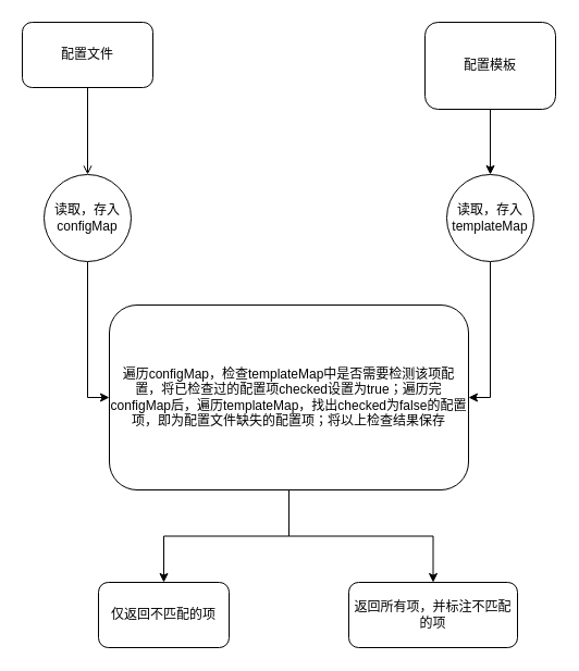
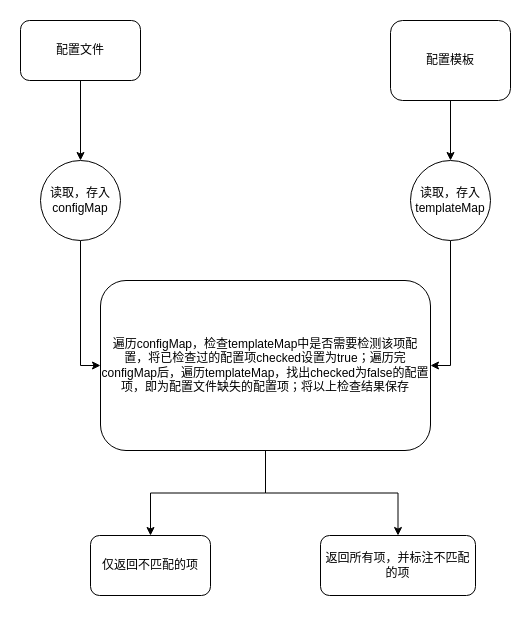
- <mxCell id="2" style="edgeStyle=orthogonalEdgeStyle;rounded=0;orthogonalLoop=1;jettySize=auto;html=1;exitX=0.5;exitY=1;exitDx=0;exitDy=0;entryX=0.5;entryY=0;entryDx=0;entryDy=0;endArrow=open;" edge="1" parent="1" source="3" target="7"><mxGeometry relative="1" as="geometry" /></mxCell>
+ <mxCell id="2" style="edgeStyle=orthogonalEdgeStyle;rounded=0;orthogonalLoop=1;jettySize=auto;html=1;exitX=0.5;exitY=1;exitDx=0;exitDy=0;entryX=0.5;entryY=0;entryDx=0;entryDy=0;" edge="1" parent="1" source="3" target="7"><mxGeometry relative="1" as="geometry" /></mxCell>
